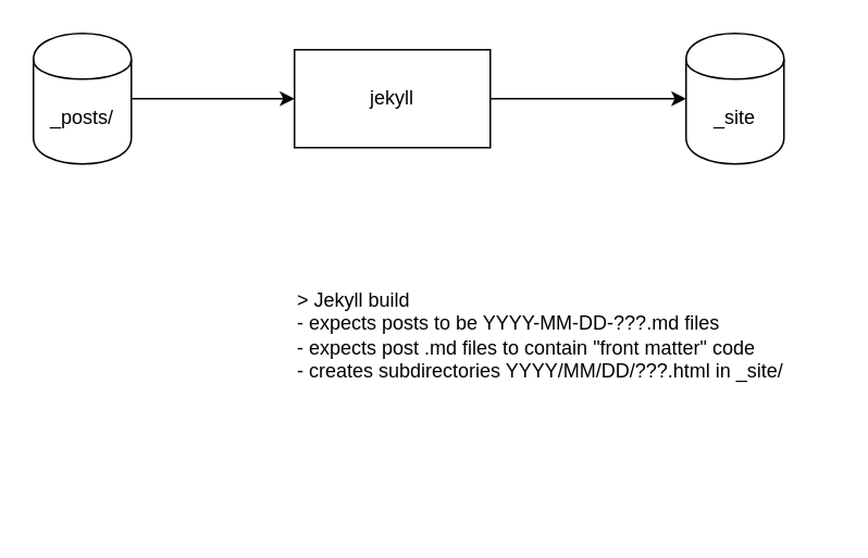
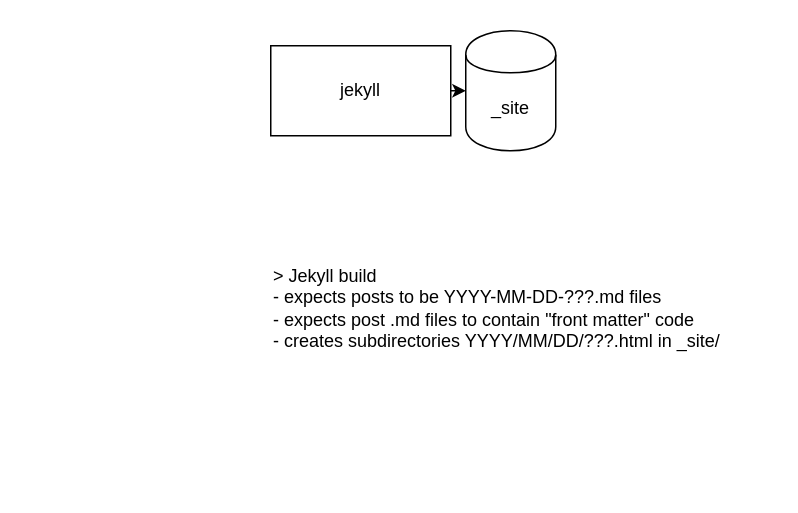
- <mxCell id="3" value="_posts/" style="shape=cylinder;whiteSpace=wrap;html=1;boundedLbl=1;backgroundOutline=1;" parent="1" vertex="1"><mxGeometry x="20" y="20" width="60" height="80" as="geometry" /></mxCell>
- <mxCell id="2" style="edgeStyle=orthogonalEdgeStyle;rounded=0;orthogonalLoop=1;jettySize=auto;html=1;exitX=1;exitY=0.5;exitDx=0;exitDy=0;entryX=0;entryY=0.5;entryDx=0;entryDy=0;" parent="1" source="3" target="5" edge="1"><mxGeometry relative="1" as="geometry" /></mxCell>
- <mxCell id="6" value="_site" style="shape=cylinder;whiteSpace=wrap;html=1;boundedLbl=1;backgroundOutline=1;" parent="1" vertex="1"><mxGeometry x="420" y="20" width="60" height="80" as="geometry" /></mxCell>
+ <mxCell id="6" value="_site" style="shape=cylinder;whiteSpace=wrap;html=1;boundedLbl=1;backgroundOutline=1;" parent="1" vertex="1"><mxGeometry x="310" y="20" width="60" height="80" as="geometry" /></mxCell>
